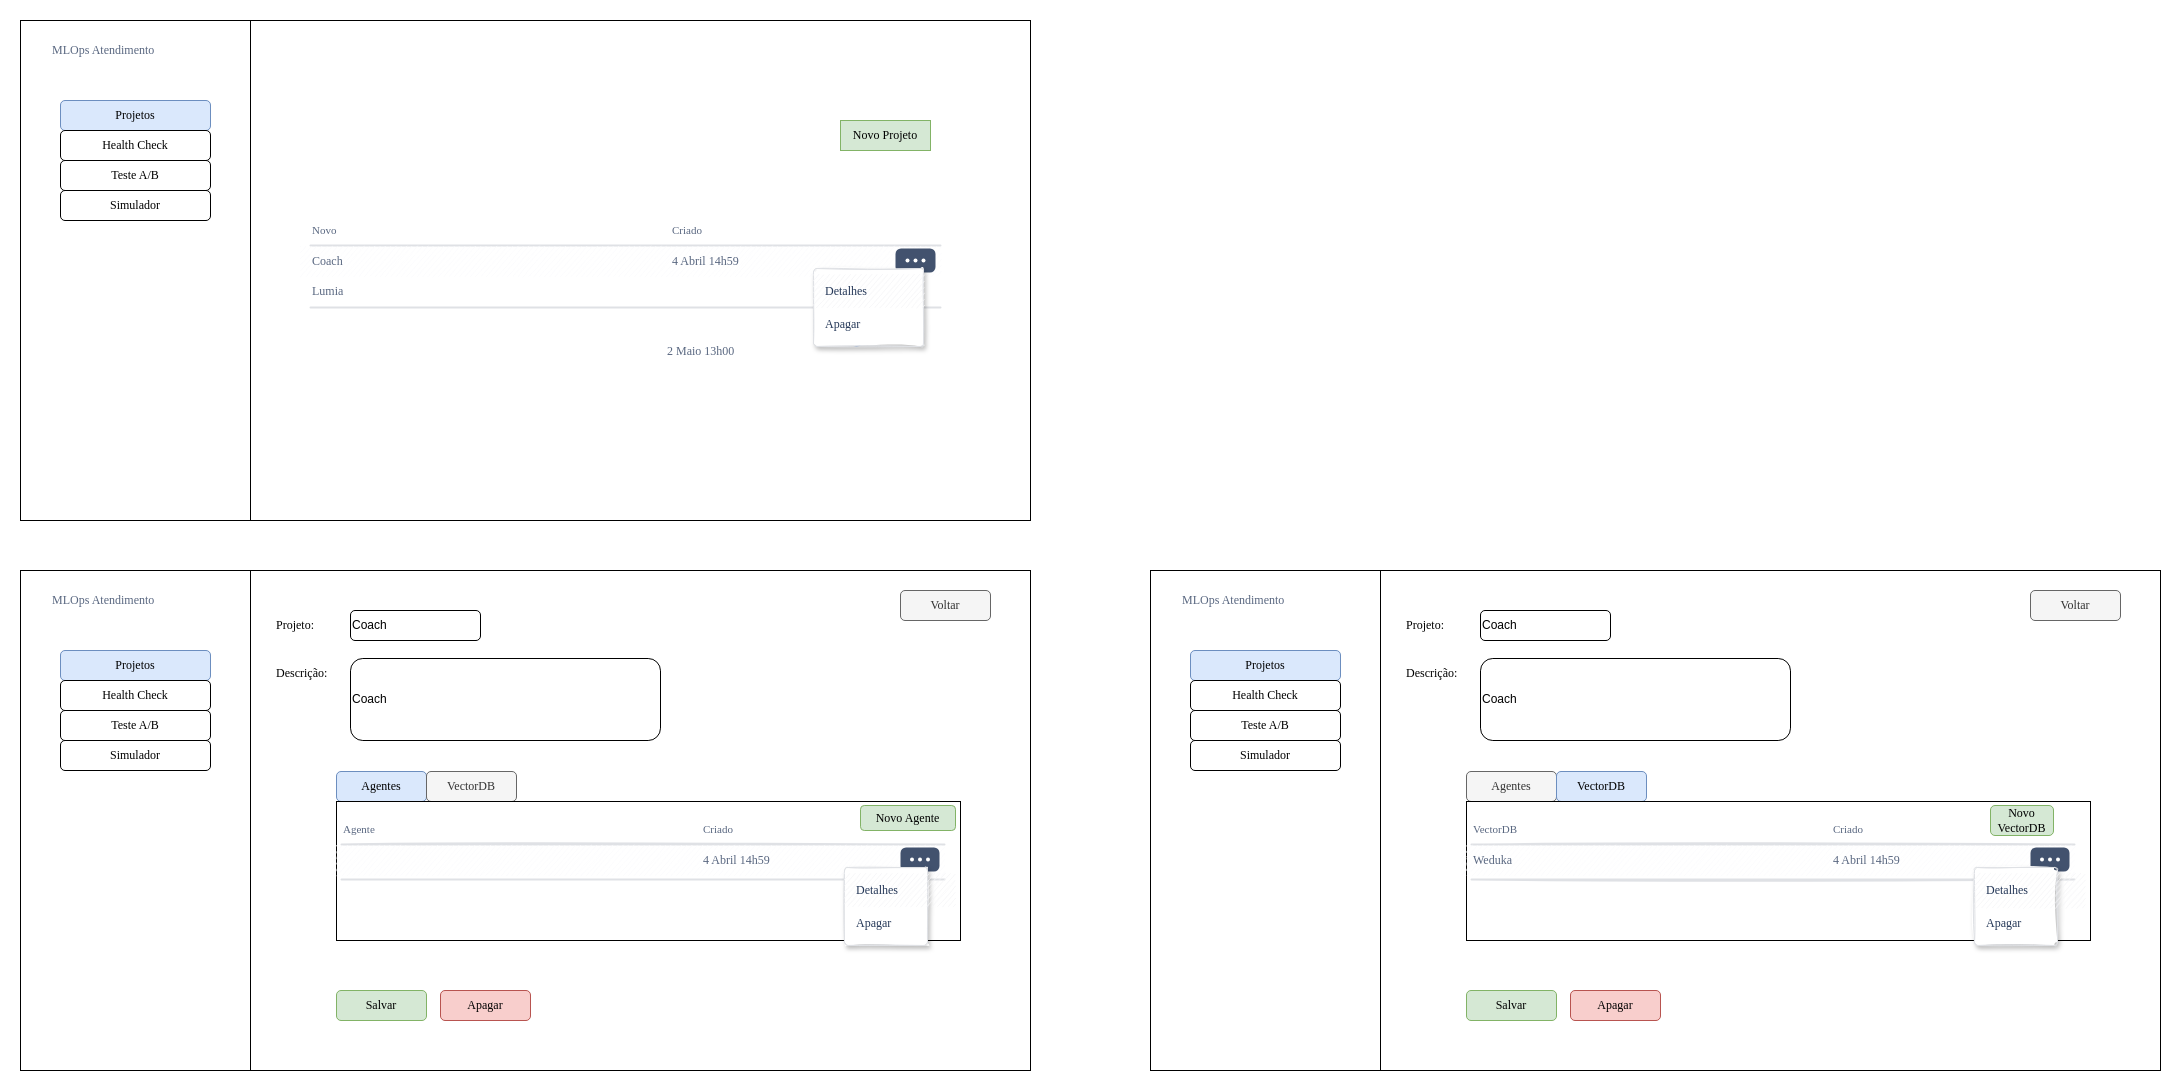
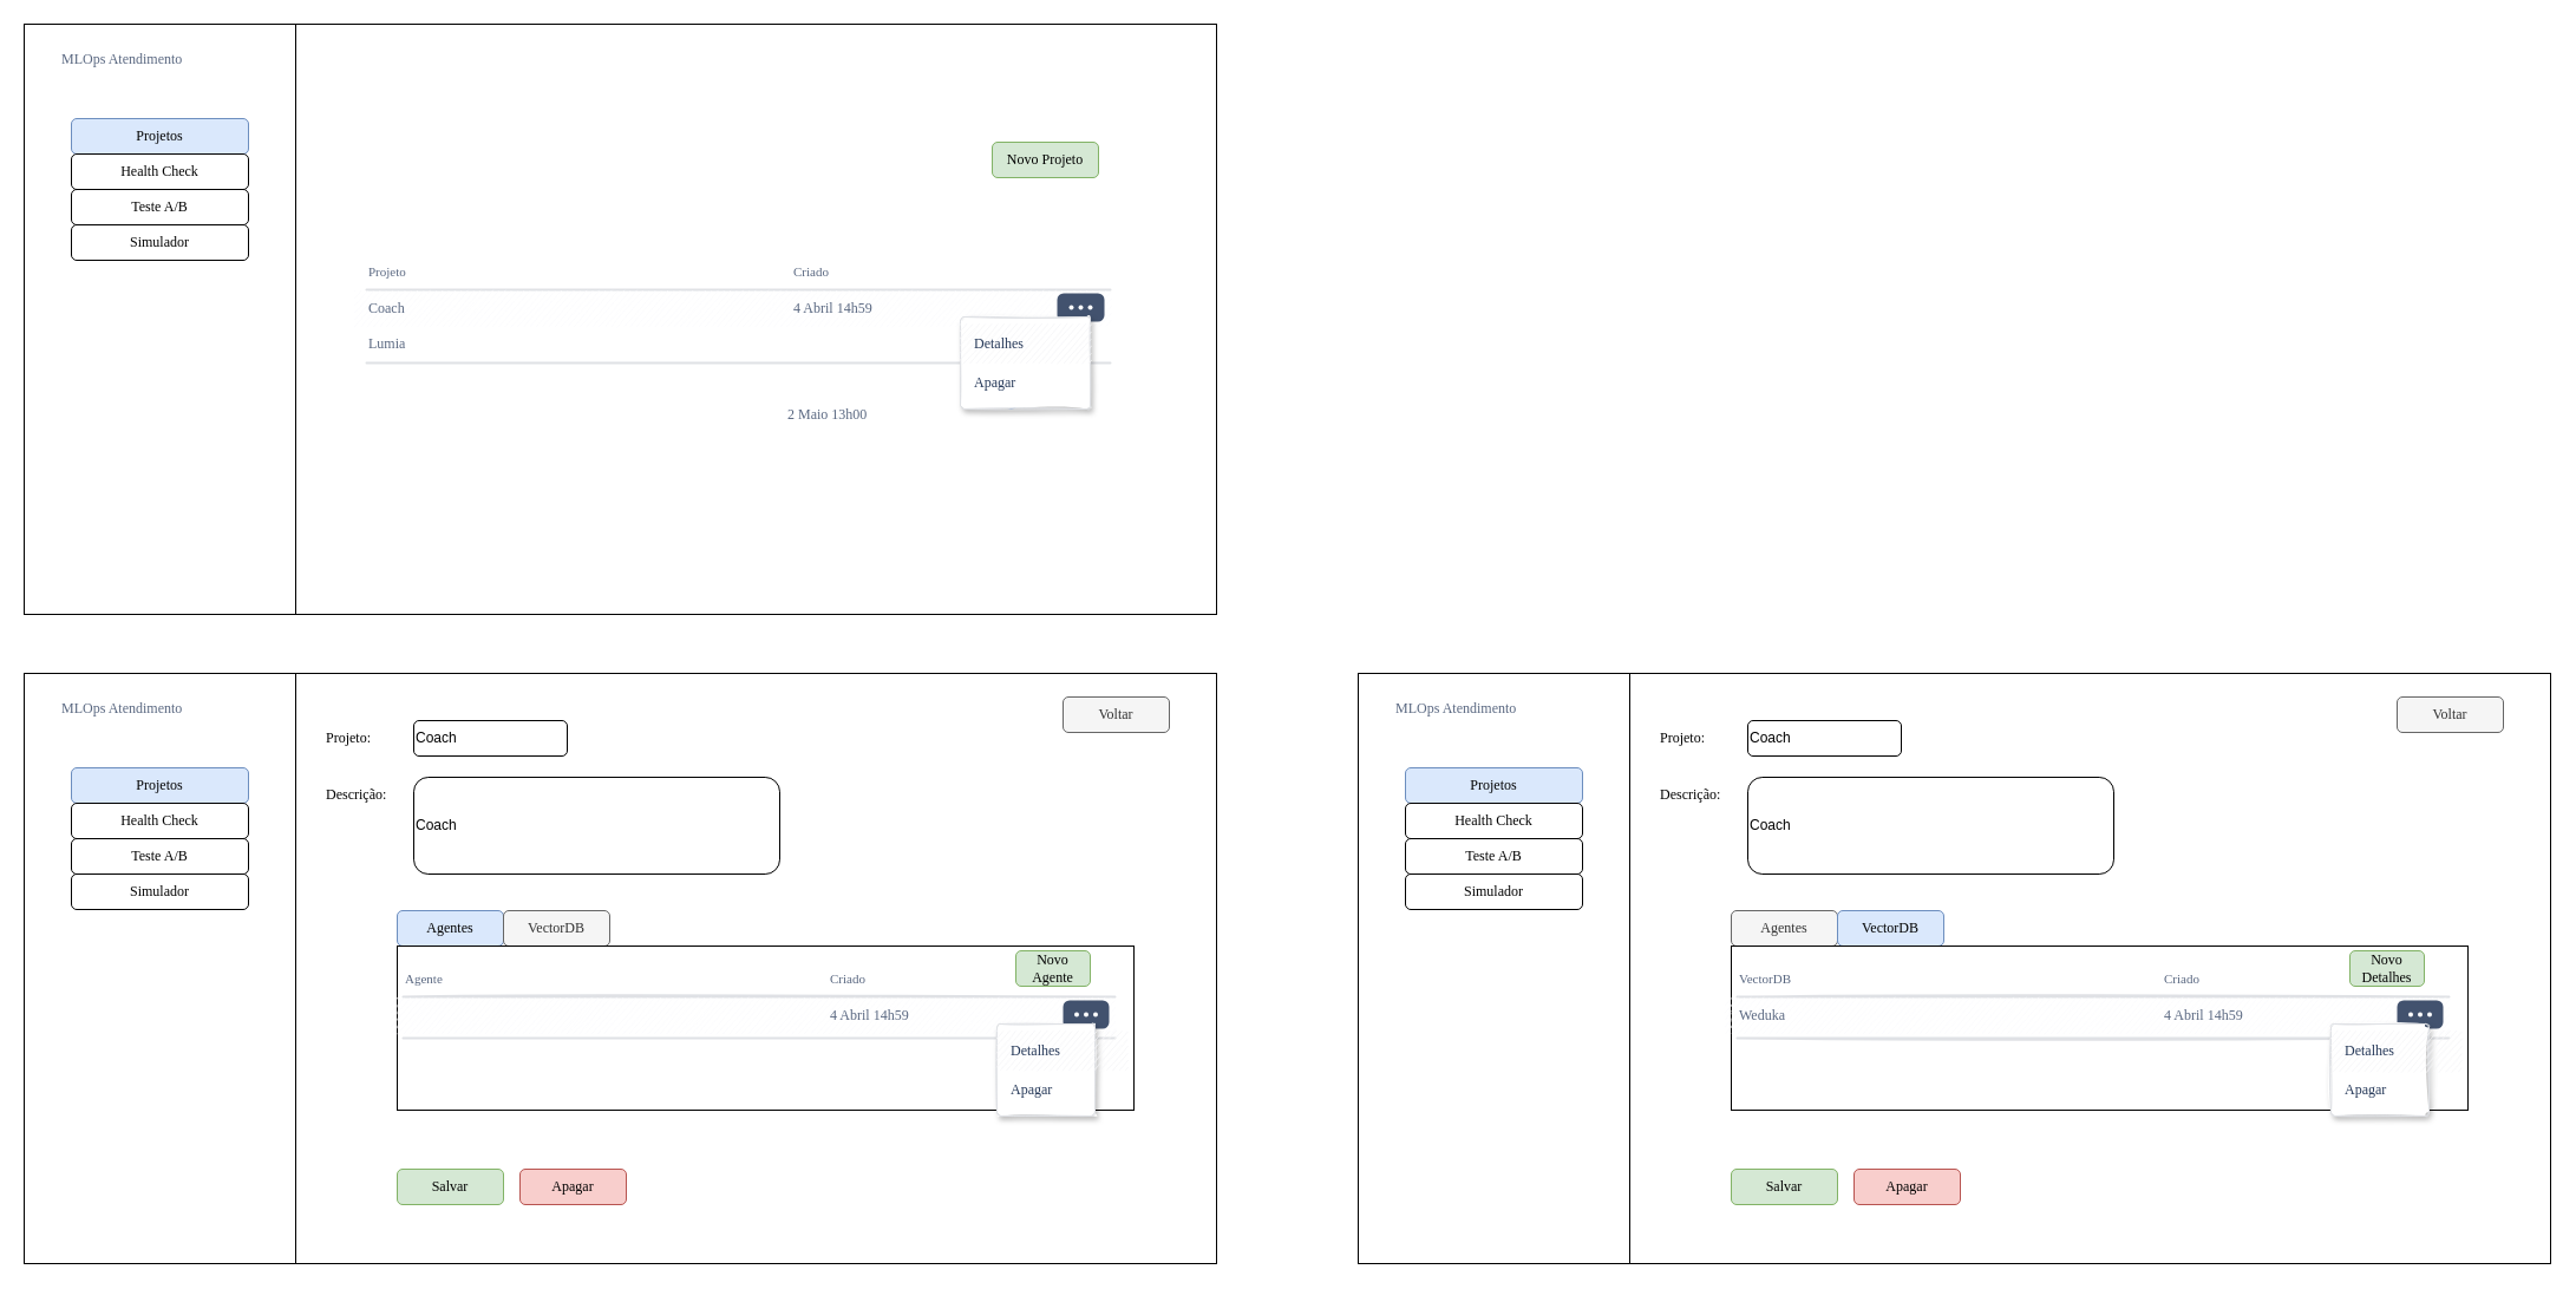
- <mxCell id="28" value="&lt;font face=&quot;Architects Daughter&quot;&gt;Novo Projeto&lt;/font&gt;" style="whiteSpace=wrap;html=1;fillColor=#d5e8d4;strokeColor=#82b366;rounded=0;" parent="1" vertex="1"><mxGeometry x="840" y="120" width="90" height="30" as="geometry" /></mxCell>
+ <mxCell id="28" value="&lt;font face=&quot;Architects Daughter&quot;&gt;Novo Projeto&lt;/font&gt;" style="rounded=1;whiteSpace=wrap;html=1;fillColor=#d5e8d4;strokeColor=#82b366;" parent="1" vertex="1"><mxGeometry x="840" y="120" width="90" height="30" as="geometry" /></mxCell>
- <mxCell id="8" value="Novo" style="html=1;fillColor=none;strokeColor=none;fontSize=11;align=left;fontColor=#596780;whiteSpace=wrap;sketch=1;hachureGap=4;pointerEvents=0;fontFamily=Architects Daughter;fontSource=https%3A%2F%2Ffonts.googleapis.com%2Fcss%3Ffamily%3DArchitects%2BDaughter;" parent="1" vertex="1"><mxGeometry x="310" y="220" width="150" height="20" as="geometry" /></mxCell>
+ <mxCell id="8" value="Projeto" style="html=1;fillColor=none;strokeColor=none;fontSize=11;align=left;fontColor=#596780;whiteSpace=wrap;sketch=1;hachureGap=4;pointerEvents=0;fontFamily=Architects Daughter;fontSource=https%3A%2F%2Ffonts.googleapis.com%2Fcss%3Ffamily%3DArchitects%2BDaughter;" parent="1" vertex="1"><mxGeometry x="310" y="220" width="150" height="20" as="geometry" /></mxCell>
- <mxCell id="62" value="&lt;font face=&quot;Architects Daughter&quot;&gt;Novo Agente&lt;/font&gt;" style="rounded=1;whiteSpace=wrap;html=1;fillColor=#d5e8d4;strokeColor=#82b366;" vertex="1" parent="1"><mxGeometry x="860" y="805" width="95" height="25" as="geometry" /></mxCell>
+ <mxCell id="62" value="&lt;font face=&quot;Architects Daughter&quot;&gt;Novo Agente&lt;/font&gt;" style="rounded=1;whiteSpace=wrap;html=1;fillColor=#d5e8d4;strokeColor=#82b366;" vertex="1" parent="1"><mxGeometry x="860" y="805" width="63" height="30" as="geometry" /></mxCell>
- <mxCell id="97" value="&lt;font face=&quot;Architects Daughter&quot;&gt;Novo VectorDB&lt;/font&gt;" style="rounded=1;whiteSpace=wrap;html=1;fillColor=#d5e8d4;strokeColor=#82b366;" vertex="1" parent="1"><mxGeometry x="1990" y="805" width="63" height="30" as="geometry" /></mxCell>
+ <mxCell id="97" value="&lt;font face=&quot;Architects Daughter&quot;&gt;Novo Detalhes&lt;/font&gt;" style="rounded=1;whiteSpace=wrap;html=1;fillColor=#d5e8d4;strokeColor=#82b366;" vertex="1" parent="1"><mxGeometry x="1990" y="805" width="63" height="30" as="geometry" /></mxCell>
